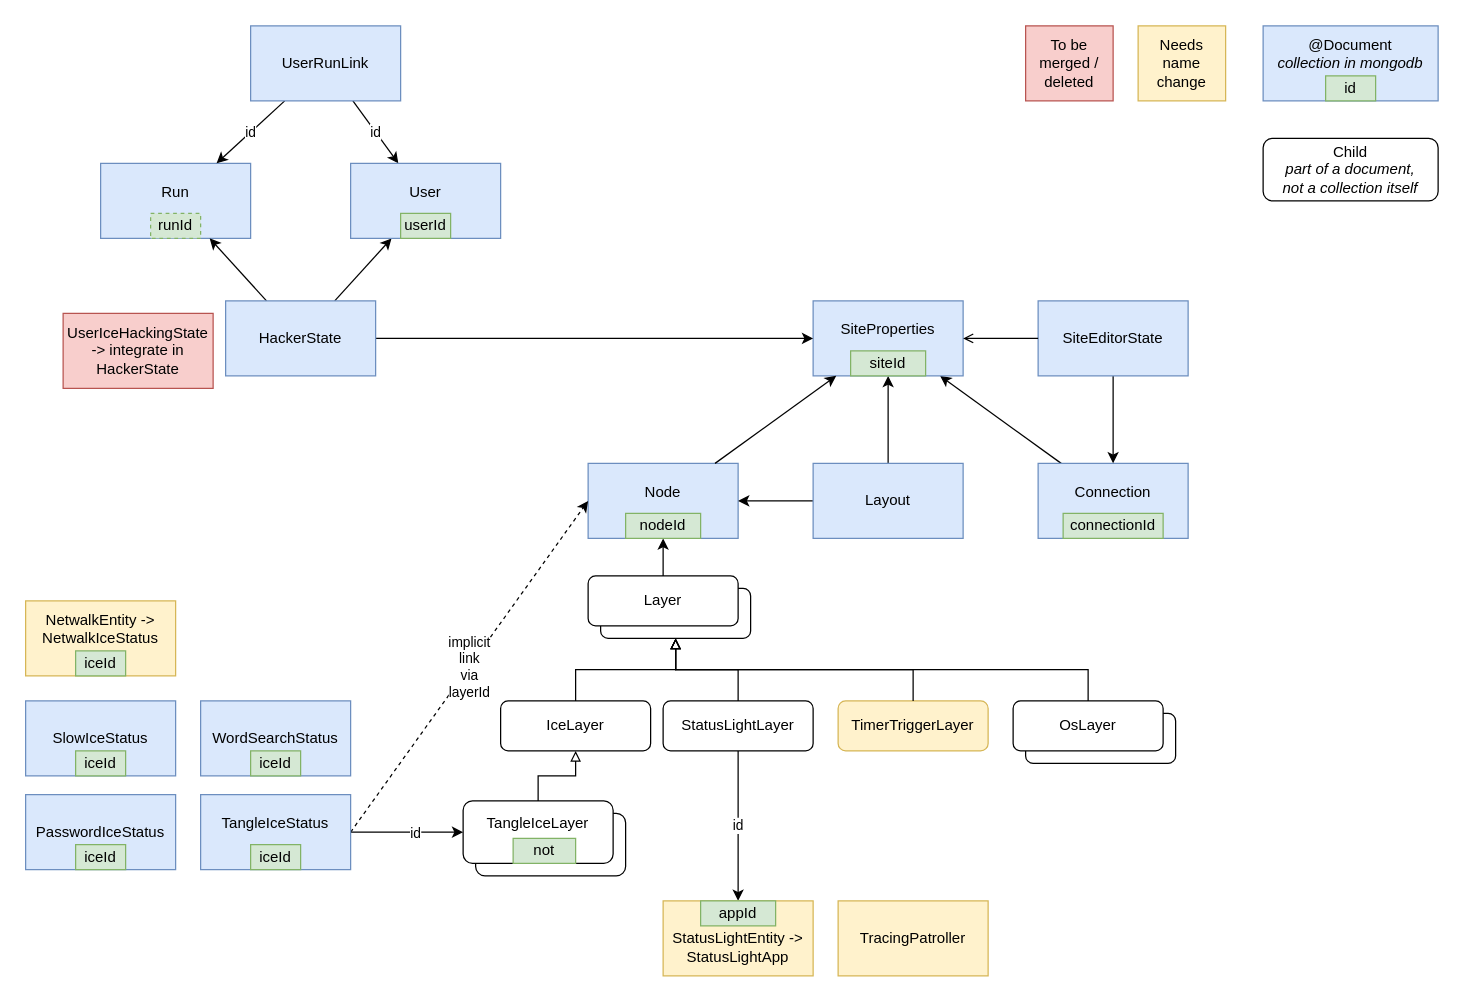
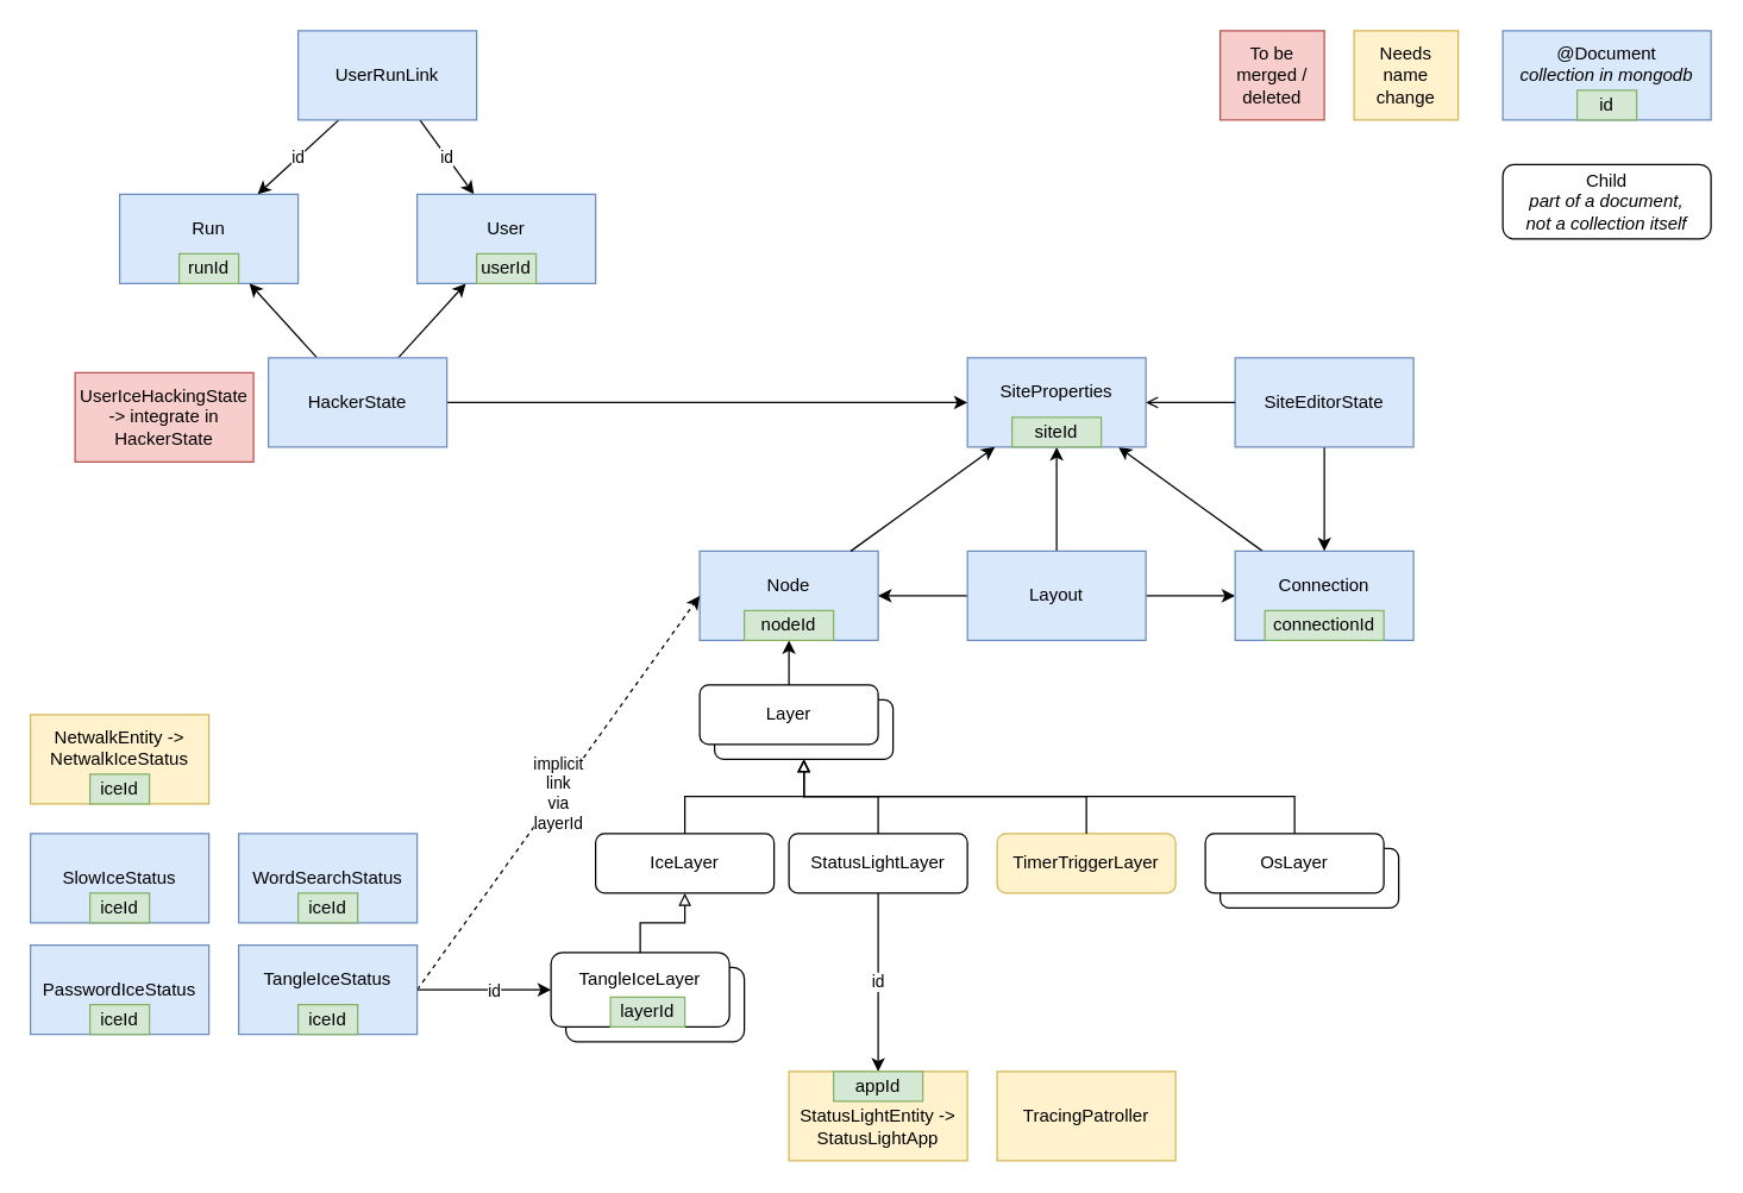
- <mxCell id="59" value="runId" style="rounded=0;whiteSpace=wrap;html=1;fillColor=#d5e8d4;strokeColor=#82b366;dashed=1;" parent="1" vertex="1"><mxGeometry x="120" y="170" width="40" height="20" as="geometry" /></mxCell>
+ <mxCell id="59" value="runId" style="rounded=0;whiteSpace=wrap;html=1;fillColor=#d5e8d4;strokeColor=#82b366;" parent="1" vertex="1"><mxGeometry x="120" y="170" width="40" height="20" as="geometry" /></mxCell>
+ <mxCell id="17" style="edgeStyle=orthogonalEdgeStyle;rounded=0;orthogonalLoop=1;jettySize=auto;html=1;exitX=1;exitY=0.5;exitDx=0;exitDy=0;entryX=0;entryY=0.5;entryDx=0;entryDy=0;" parent="1" source="18" target="19" edge="1"><mxGeometry relative="1" as="geometry" /></mxCell>
- <mxCell id="54" value="not" style="rounded=0;whiteSpace=wrap;html=1;fillColor=#d5e8d4;strokeColor=#82b366;" parent="1" vertex="1"><mxGeometry x="410" y="670" width="50" height="20" as="geometry" /></mxCell>
+ <mxCell id="54" value="layerId" style="rounded=0;whiteSpace=wrap;html=1;fillColor=#d5e8d4;strokeColor=#82b366;" parent="1" vertex="1"><mxGeometry x="410" y="670" width="50" height="20" as="geometry" /></mxCell>
